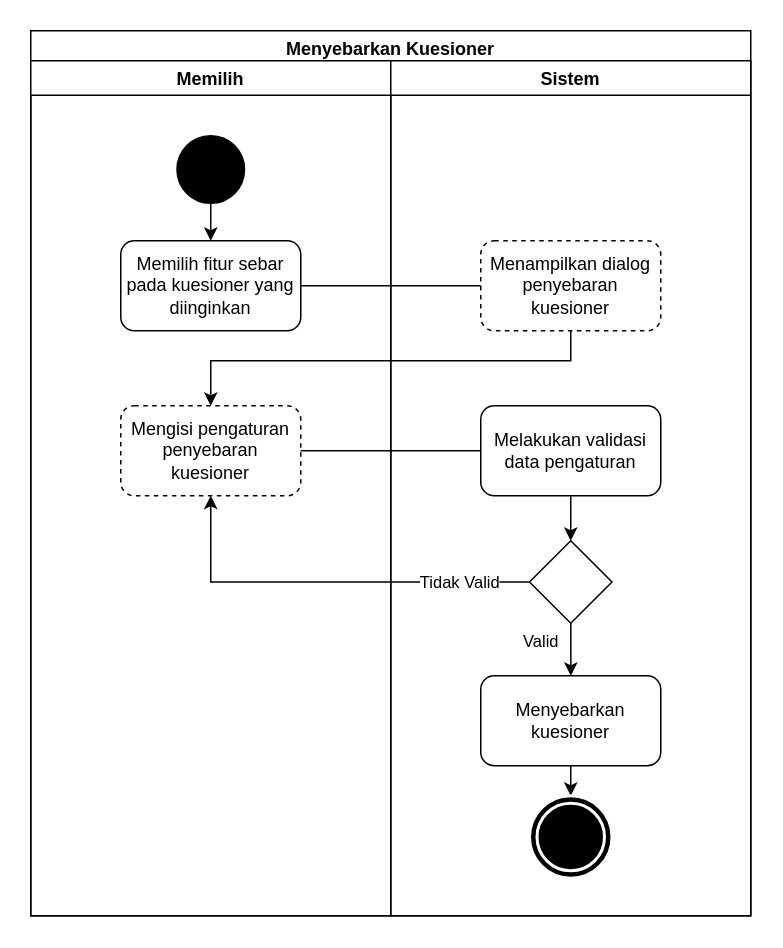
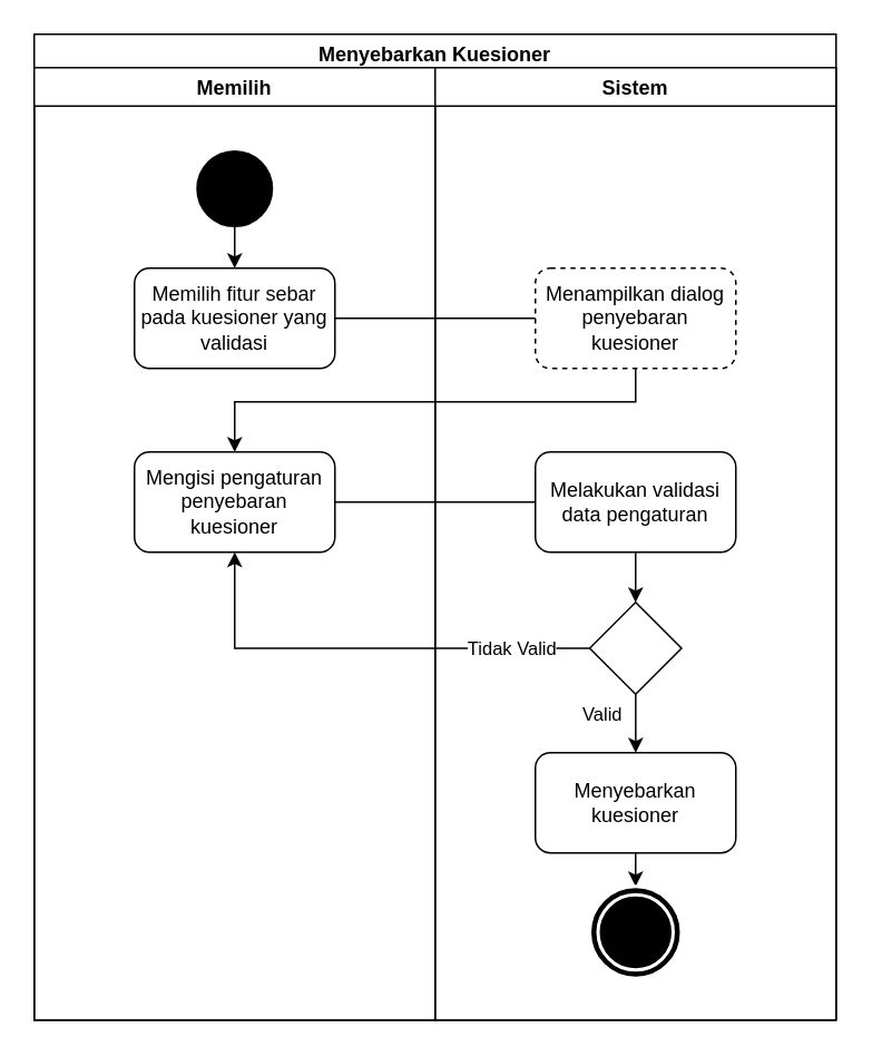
- <mxCell id="6" value="Memilih fitur sebar pada kuesioner yang diinginkan" style="rounded=1;whiteSpace=wrap;html=1;fillColor=none;" parent="3" vertex="1"><mxGeometry x="60" y="120" width="120" height="60" as="geometry" /></mxCell>
+ <mxCell id="6" value="Memilih fitur sebar pada kuesioner yang validasi" style="rounded=1;whiteSpace=wrap;html=1;fillColor=none;" parent="3" vertex="1"><mxGeometry x="60" y="120" width="120" height="60" as="geometry" /></mxCell>
- <mxCell id="7" value="&lt;span&gt;Mengisi pengaturan penyebaran kuesioner&lt;/span&gt;" style="rounded=1;whiteSpace=wrap;html=1;fillColor=none;dashed=1;" parent="3" vertex="1"><mxGeometry x="60" y="230" width="120" height="60" as="geometry" /></mxCell>
+ <mxCell id="7" value="&lt;span&gt;Mengisi pengaturan penyebaran kuesioner&lt;/span&gt;" style="rounded=1;whiteSpace=wrap;html=1;fillColor=none;" parent="3" vertex="1"><mxGeometry x="60" y="230" width="120" height="60" as="geometry" /></mxCell>
